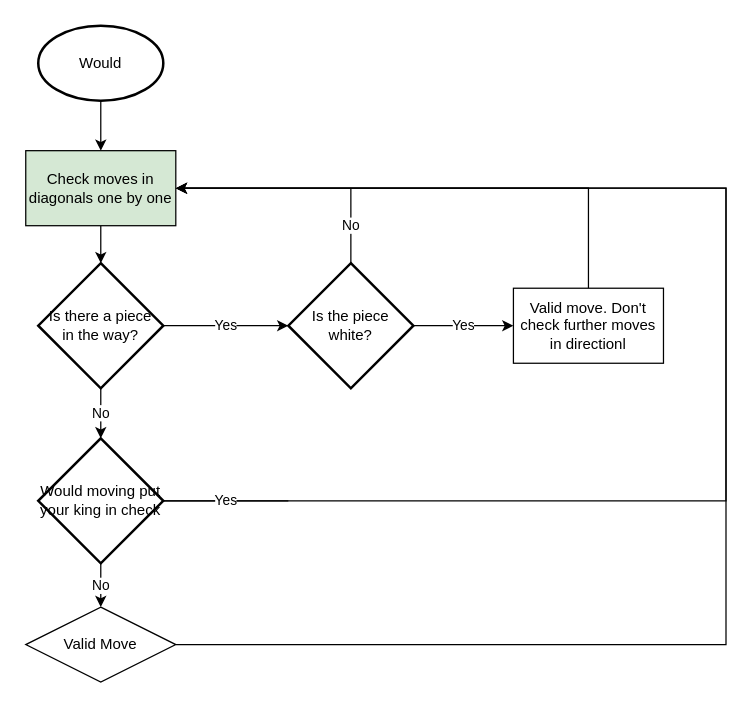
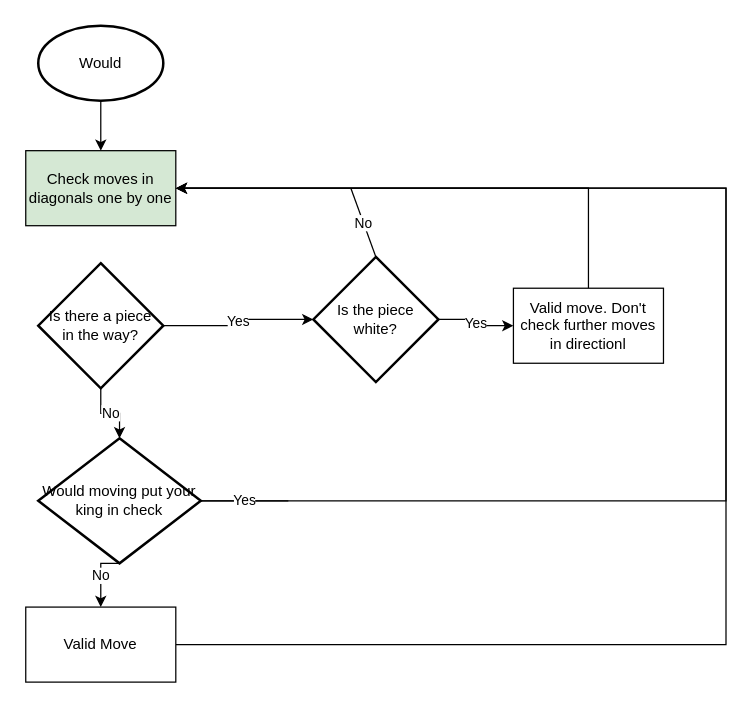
- <mxCell id="4" style="edgeStyle=orthogonalEdgeStyle;rounded=0;orthogonalLoop=1;jettySize=auto;html=1;exitX=0.5;exitY=1;exitDx=0;exitDy=0;entryX=0.5;entryY=0;entryDx=0;entryDy=0;entryPerimeter=0;" edge="1" parent="1" source="5" target="8"><mxGeometry relative="1" as="geometry" /></mxCell>
- <mxCell id="10" value="Is the piece&lt;br&gt;white?" style="strokeWidth=2;html=1;shape=mxgraph.flowchart.decision;whiteSpace=wrap;" vertex="1" parent="1"><mxGeometry x="230" y="210" width="100" height="100" as="geometry" /></mxCell>
+ <mxCell id="10" value="Is the piece&lt;br&gt;white?" style="strokeWidth=2;html=1;shape=mxgraph.flowchart.decision;whiteSpace=wrap;" vertex="1" parent="1"><mxGeometry x="250" y="205" width="100" height="100" as="geometry" /></mxCell>
- <mxCell id="16" value="Would moving put your king in check" style="strokeWidth=2;html=1;shape=mxgraph.flowchart.decision;whiteSpace=wrap;" vertex="1" parent="1"><mxGeometry x="30" y="350" width="100" height="100" as="geometry" /></mxCell>
+ <mxCell id="16" value="Would moving put your king in check" style="strokeWidth=2;html=1;shape=mxgraph.flowchart.decision;whiteSpace=wrap;" vertex="1" parent="1"><mxGeometry x="30" y="350" width="130" height="100" as="geometry" /></mxCell>
- <mxCell id="19" value="Valid Move" style="rhombus;whiteSpace=wrap;html=1;" vertex="1" parent="1"><mxGeometry x="20" y="485" width="120" height="60" as="geometry" /></mxCell>
+ <mxCell id="19" value="Valid Move" style="rounded=0;whiteSpace=wrap;html=1;" vertex="1" parent="1"><mxGeometry x="20" y="485" width="120" height="60" as="geometry" /></mxCell>
